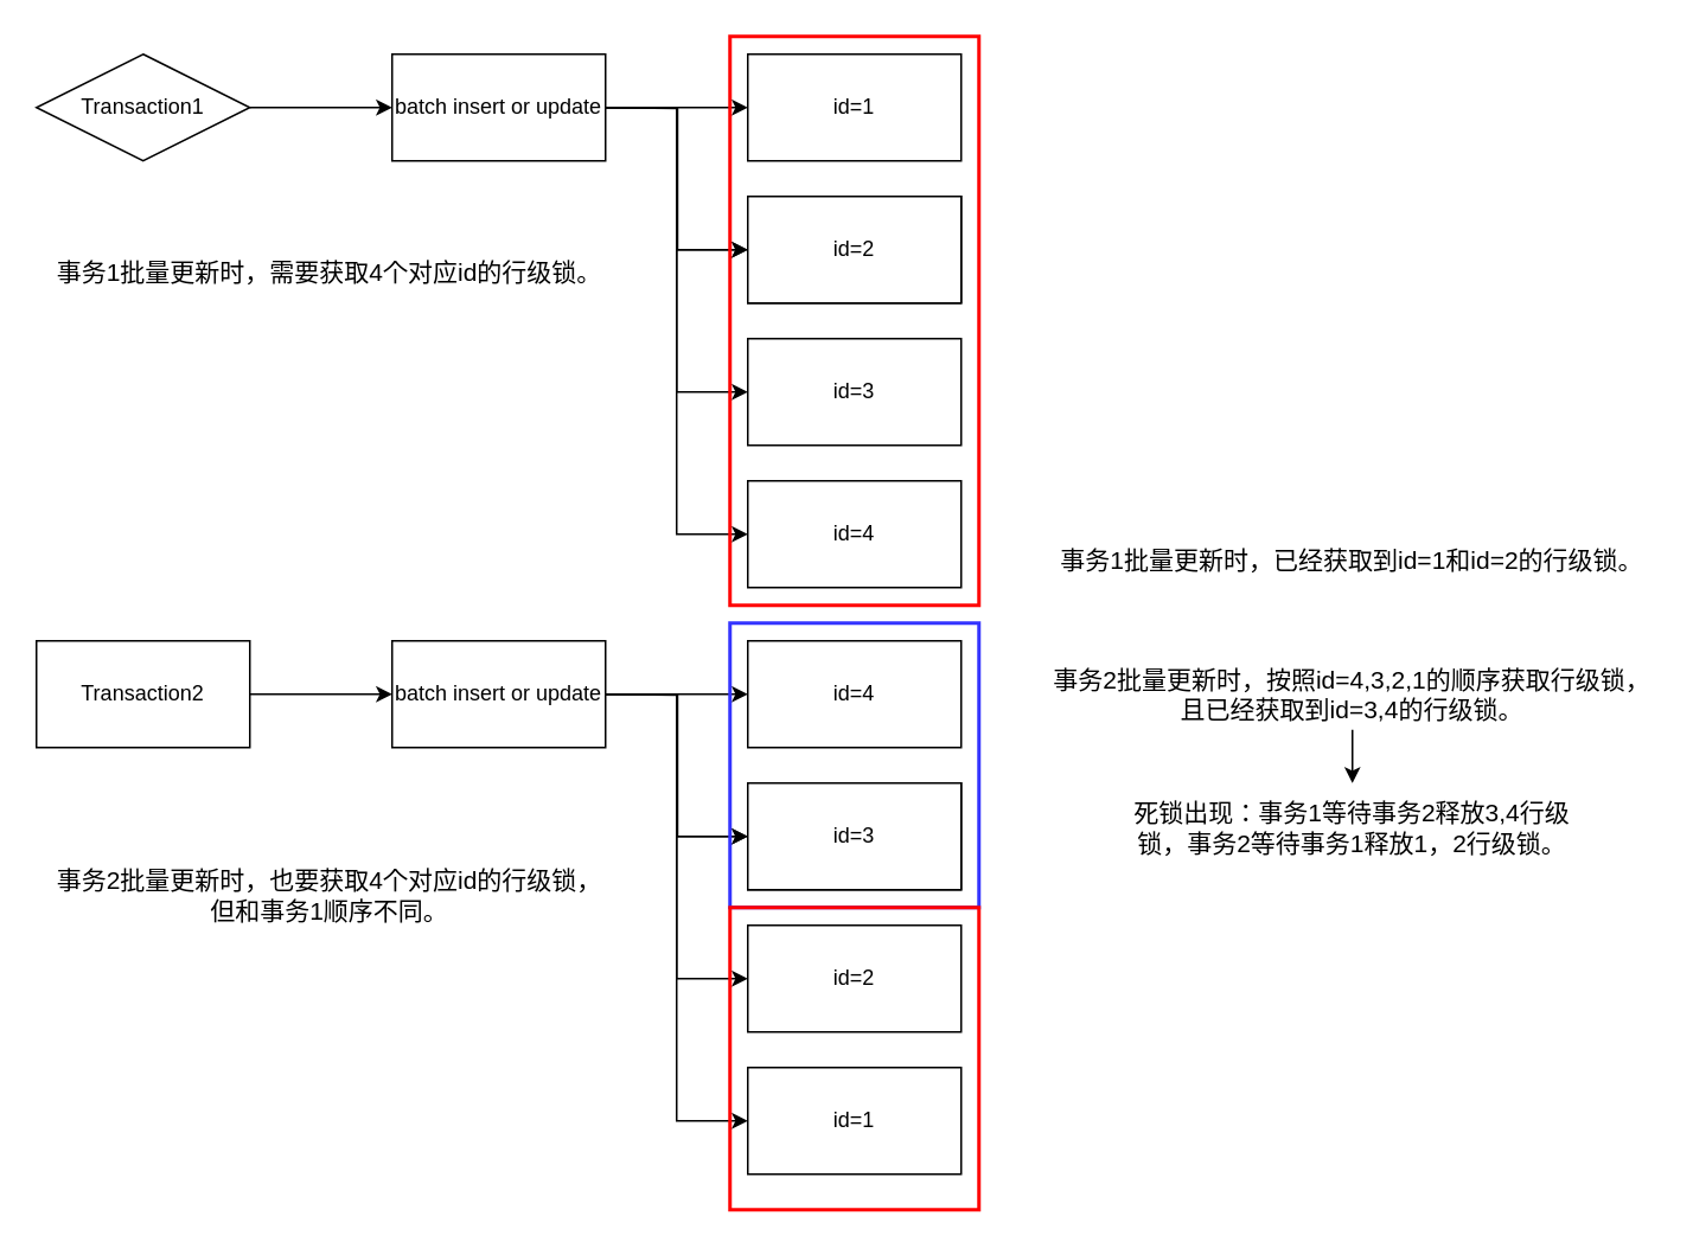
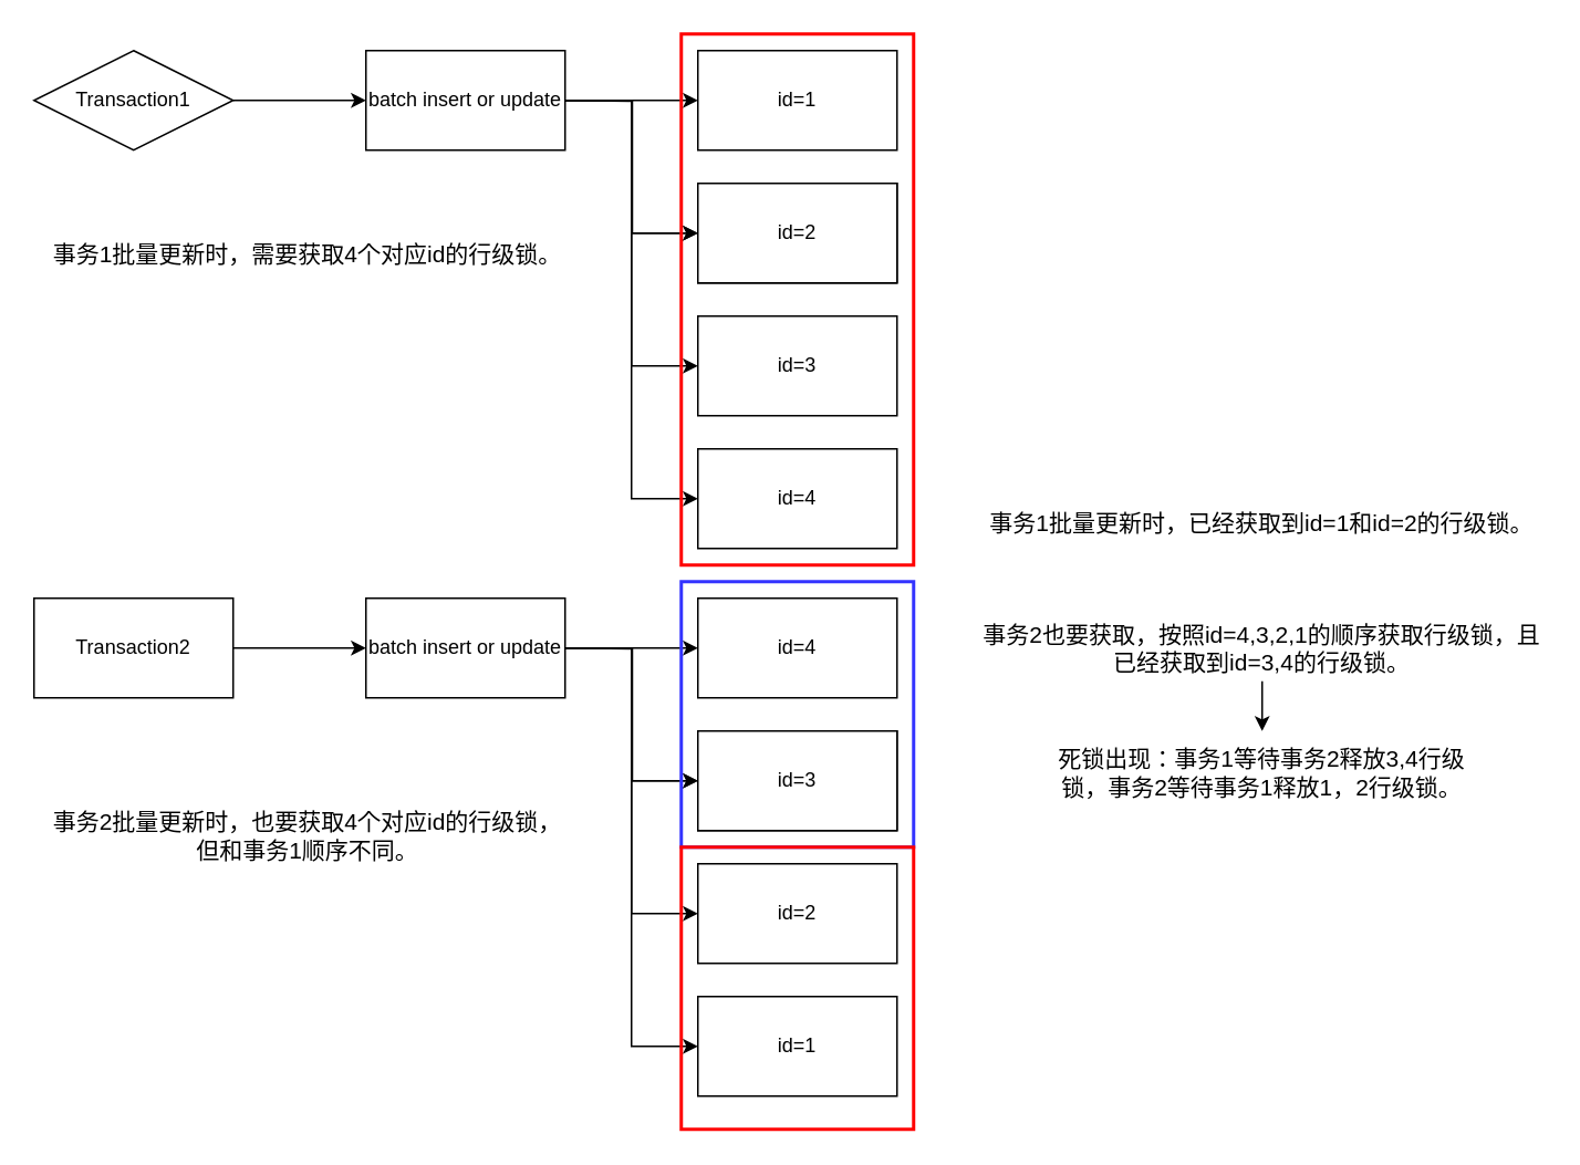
- <mxCell id="35" value="&lt;font style=&quot;font-size: 14px&quot;&gt;事务2批量更新时，按照id=4,3,2,1的顺序获取行级锁，且已经获取到id=3,4的行级锁。&lt;/font&gt;" style="text;html=1;align=center;verticalAlign=middle;whiteSpace=wrap;rounded=0;fillColor=none;fontSize=14;" vertex="1" parent="1"><mxGeometry x="590" y="370" width="340" height="40" as="geometry" /></mxCell>
+ <mxCell id="35" value="&lt;font style=&quot;font-size: 14px&quot;&gt;事务2也要获取，按照id=4,3,2,1的顺序获取行级锁，且已经获取到id=3,4的行级锁。&lt;/font&gt;" style="text;html=1;align=center;verticalAlign=middle;whiteSpace=wrap;rounded=0;fillColor=none;fontSize=14;" vertex="1" parent="1"><mxGeometry x="590" y="370" width="340" height="40" as="geometry" /></mxCell>
